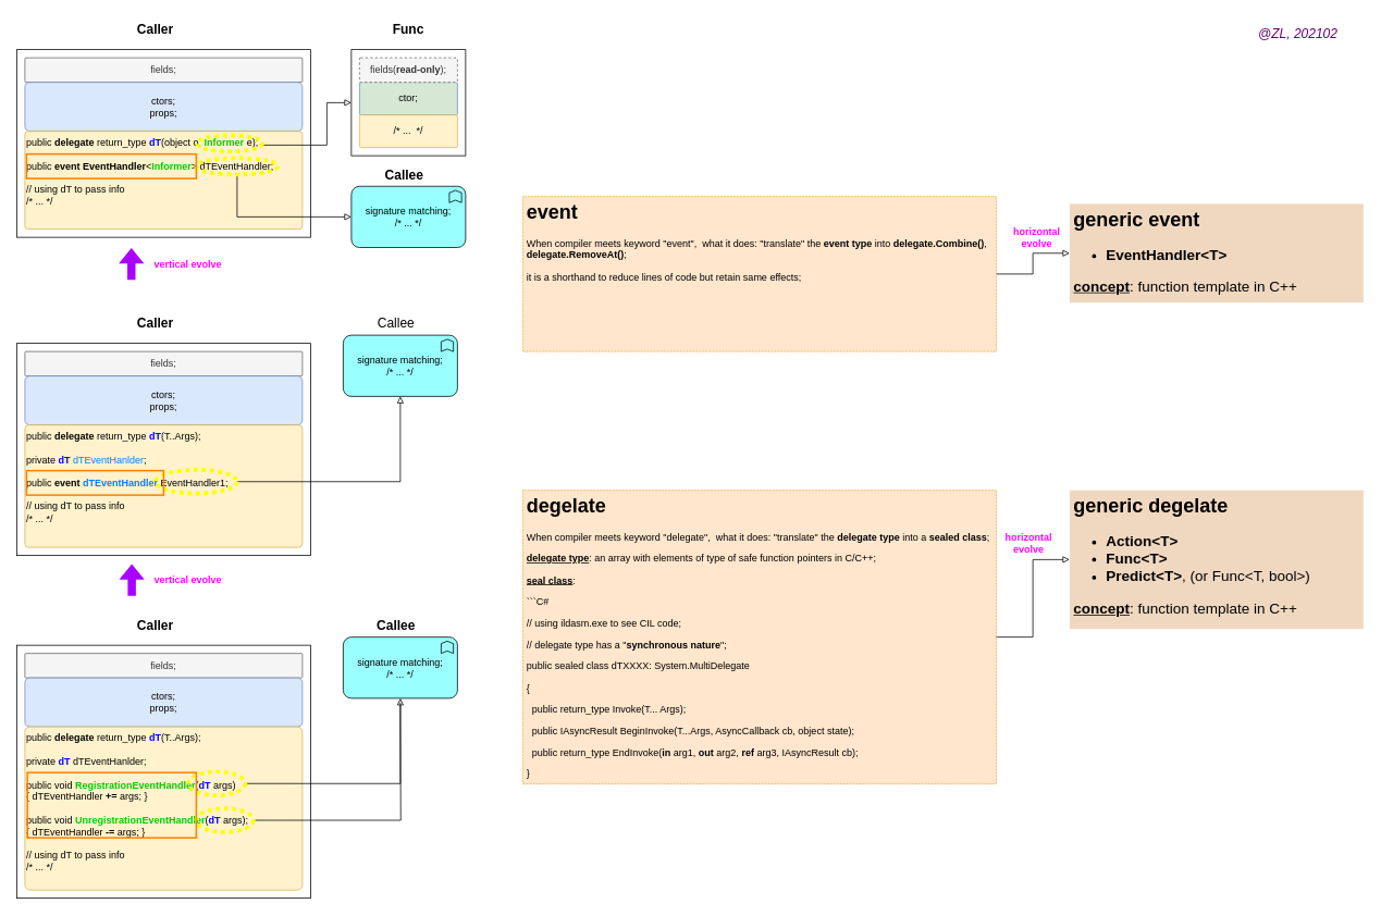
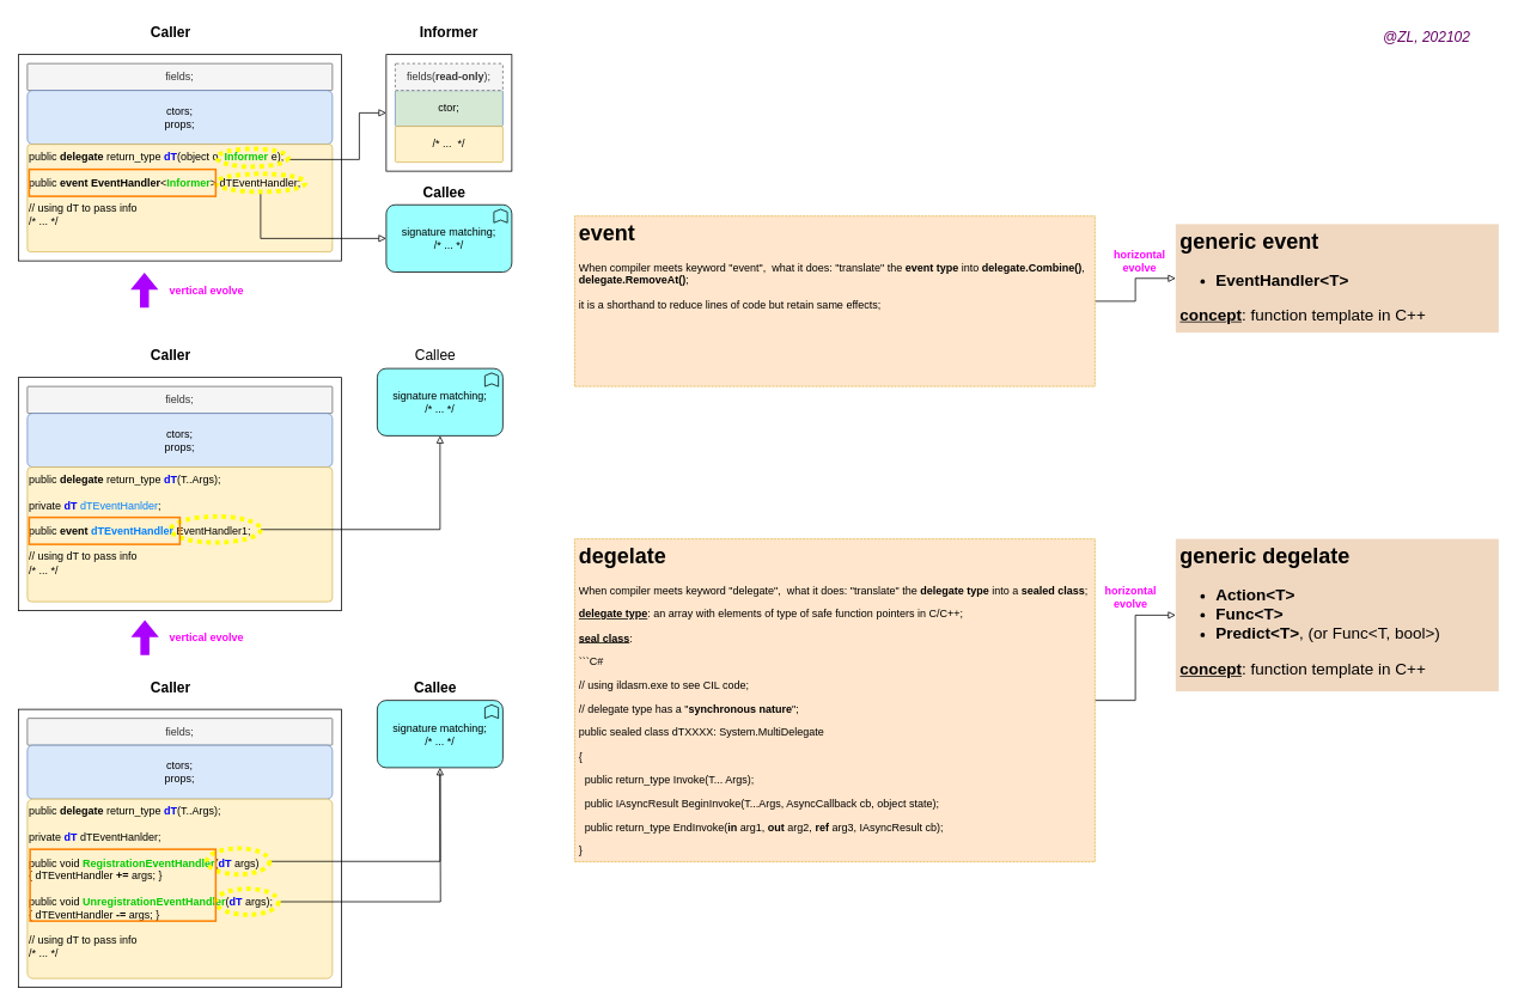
- <mxCell id="12" value="&lt;b&gt;&lt;font style=&quot;font-size: 16px&quot;&gt;Func&lt;/font&gt;&lt;/b&gt;" style="text;html=1;strokeColor=none;fillColor=none;align=center;verticalAlign=middle;whiteSpace=wrap;rounded=0;" parent="1" vertex="1"><mxGeometry x="460" y="20" width="80" height="30" as="geometry" /></mxCell>
+ <mxCell id="12" value="&lt;b&gt;&lt;font style=&quot;font-size: 16px&quot;&gt;Informer&lt;/font&gt;&lt;/b&gt;" style="text;html=1;strokeColor=none;fillColor=none;align=center;verticalAlign=middle;whiteSpace=wrap;rounded=0;" parent="1" vertex="1"><mxGeometry x="460" y="20" width="80" height="30" as="geometry" /></mxCell>
